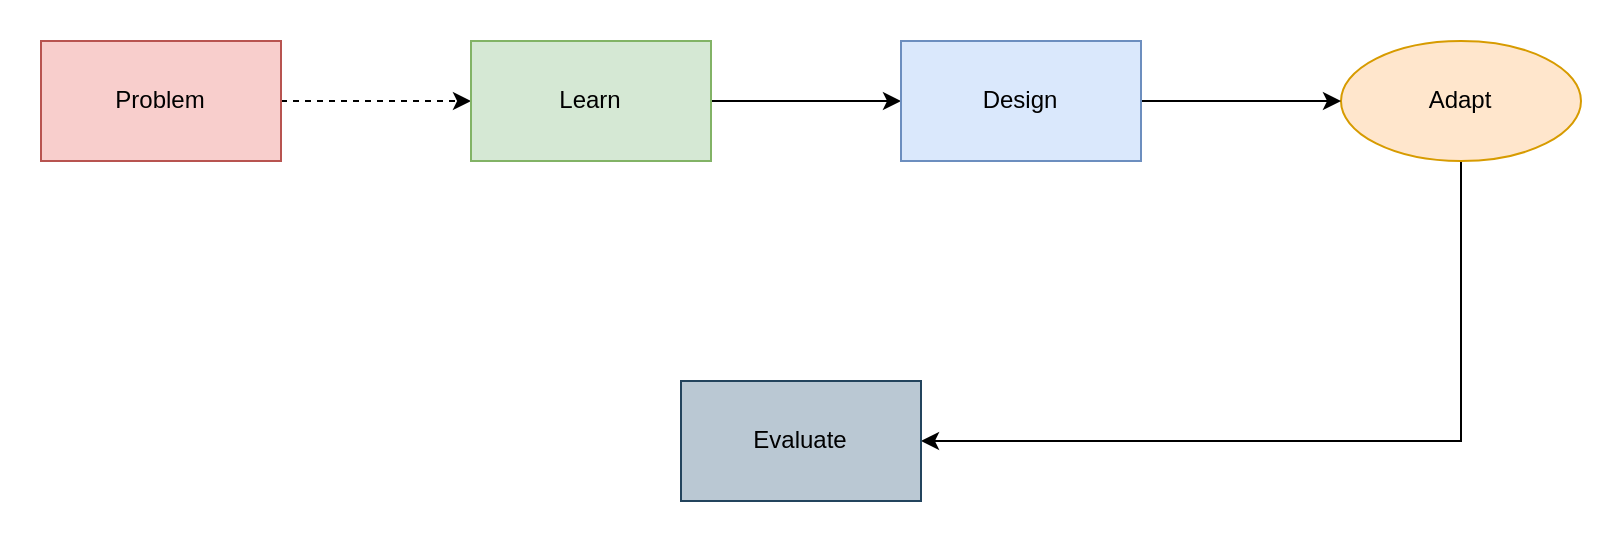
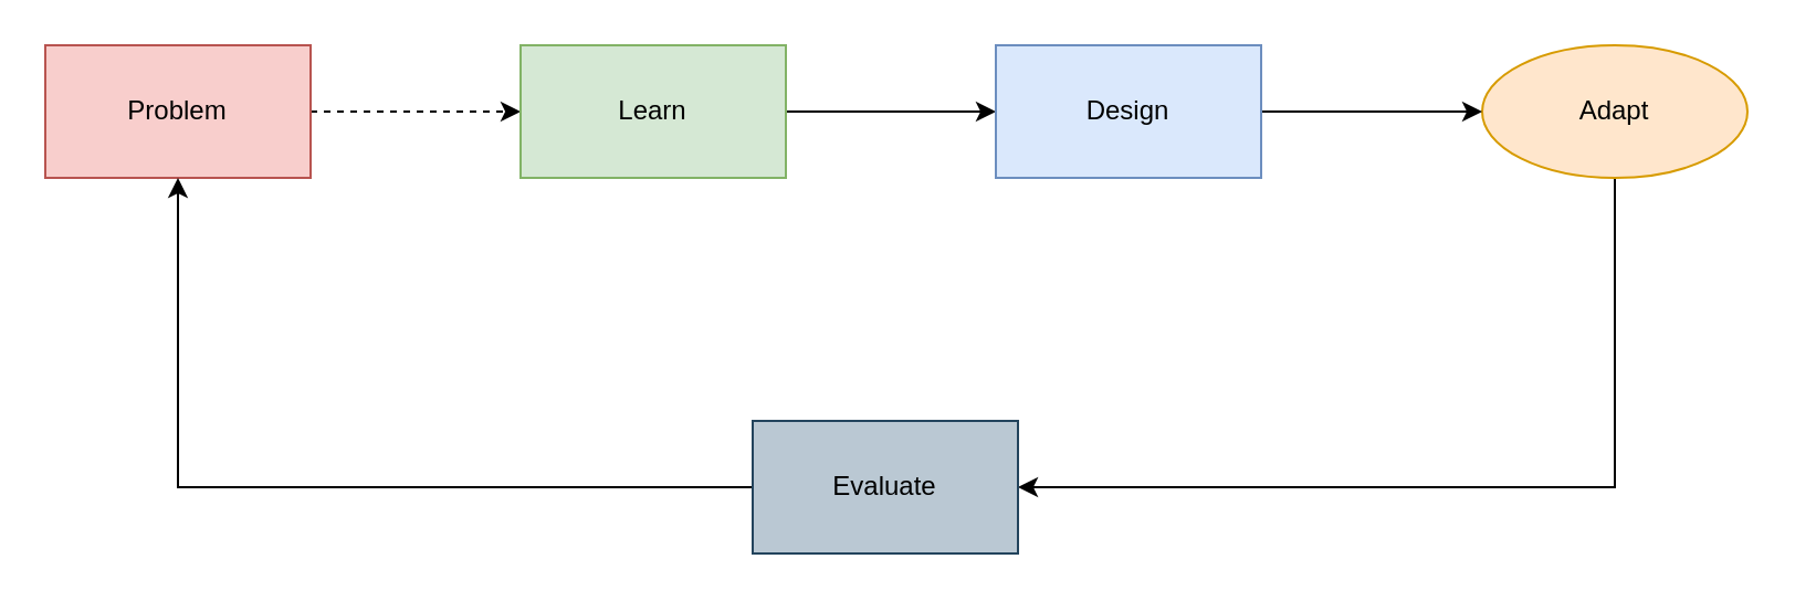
+ <mxCell id="10" style="edgeStyle=orthogonalEdgeStyle;rounded=0;orthogonalLoop=1;jettySize=auto;html=1;entryX=0.5;entryY=1;entryDx=0;entryDy=0;" edge="1" parent="1" source="11" target="3"><mxGeometry relative="1" as="geometry" /></mxCell>
